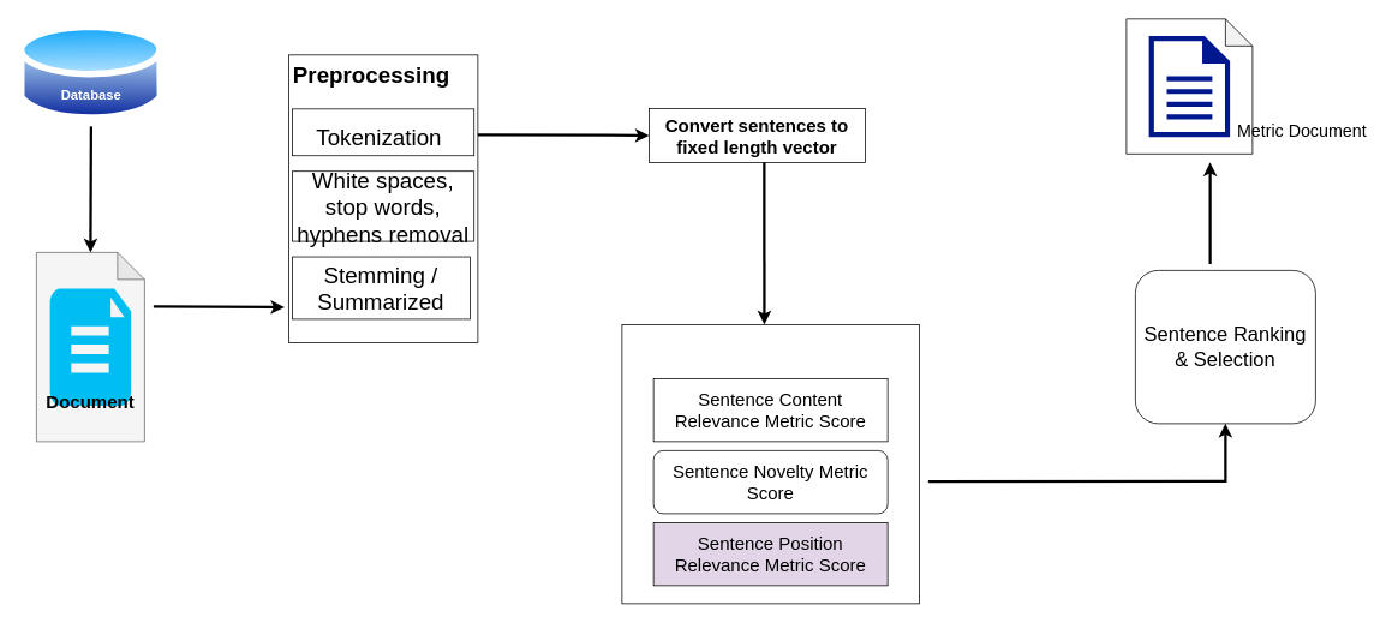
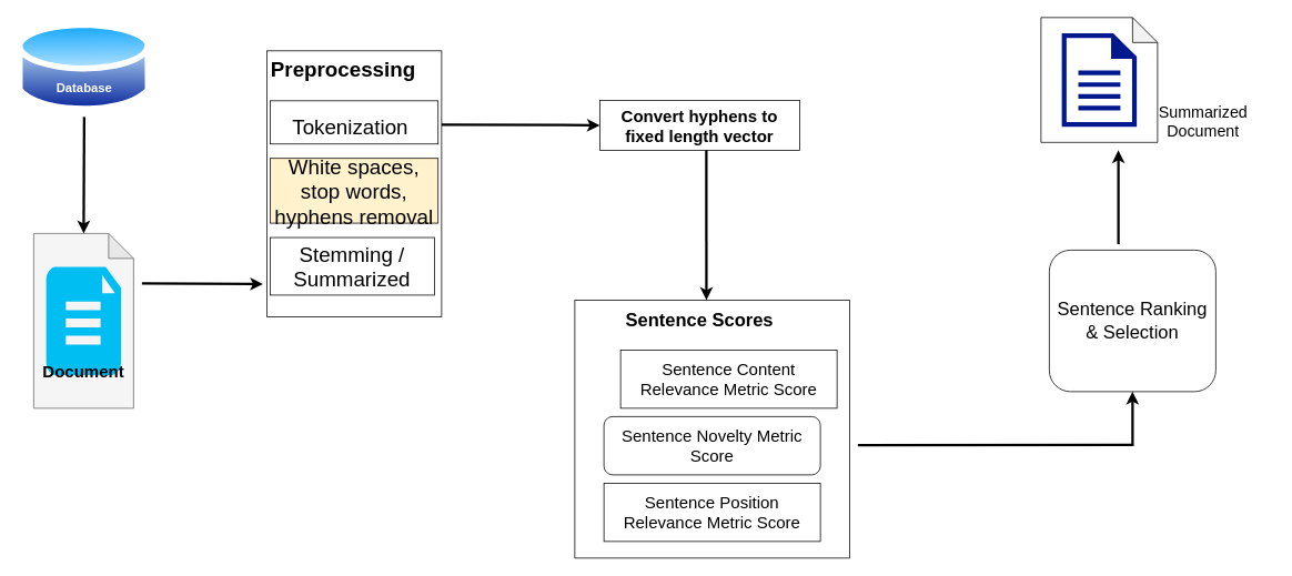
- <mxCell id="31" value="Metric Document" style="text;html=1;strokeColor=none;fillColor=none;align=center;verticalAlign=middle;whiteSpace=wrap;rounded=0;fontSize=19;fontColor=#000000;" vertex="1" parent="27"><mxGeometry x="110" y="110" width="170" height="30" as="geometry" /></mxCell>
+ <mxCell id="31" value="Summarized Document" style="text;html=1;strokeColor=none;fillColor=none;align=center;verticalAlign=middle;whiteSpace=wrap;rounded=0;fontSize=19;fontColor=#000000;" vertex="1" parent="27"><mxGeometry x="110" y="110" width="170" height="30" as="geometry" /></mxCell>
- <mxCell id="20" value="&lt;font style=&quot;font-size: 20px&quot;&gt;&lt;b&gt;Convert sentences to fixed length vector&lt;/b&gt;&lt;/font&gt;" style="rounded=0;whiteSpace=wrap;html=1;" vertex="1" parent="1"><mxGeometry x="720" y="120" width="240" height="60" as="geometry" /></mxCell>
+ <mxCell id="20" value="&lt;font style=&quot;font-size: 20px&quot;&gt;&lt;b&gt;Convert hyphens to fixed length vector&lt;/b&gt;&lt;/font&gt;" style="rounded=0;whiteSpace=wrap;html=1;" vertex="1" parent="1"><mxGeometry x="720" y="120" width="240" height="60" as="geometry" /></mxCell>
- <mxCell id="18" value="White spaces, stop words, hyphens removal" style="rounded=0;whiteSpace=wrap;html=1;fontSize=25;fontColor=#000000;" vertex="1" parent="10"><mxGeometry x="4.2" y="129.178" width="201.6" height="77.818" as="geometry" /></mxCell>
+ <mxCell id="18" value="White spaces, stop words, hyphens removal" style="rounded=0;whiteSpace=wrap;html=1;fontSize=25;fontColor=#000000;fillColor=#fff2cc;" vertex="1" parent="10"><mxGeometry x="4.2" y="129.178" width="201.6" height="77.818" as="geometry" /></mxCell>
+ <mxCell id="25" value="&lt;b&gt;&lt;font style=&quot;font-size: 22px&quot;&gt;Sentence Scores&lt;/font&gt;&lt;/b&gt;" style="text;html=1;strokeColor=none;fillColor=none;align=center;verticalAlign=middle;whiteSpace=wrap;rounded=0;fontSize=20;" vertex="1" parent="1"><mxGeometry x="740" y="370" width="200" height="30" as="geometry" /></mxCell>
- <mxCell id="22" value="Sentence Content Relevance Metric Score" style="rounded=0;whiteSpace=wrap;html=1;fontSize=20;" vertex="1" parent="1"><mxGeometry x="725" y="420" width="260" height="70" as="geometry" /></mxCell>
+ <mxCell id="22" value="Sentence Content Relevance Metric Score" style="rounded=0;whiteSpace=wrap;html=1;fontSize=20;" vertex="1" parent="1"><mxGeometry x="745" y="420" width="260" height="70" as="geometry" /></mxCell>
- <mxCell id="24" value="Sentence Position Relevance Metric Score" style="rounded=0;whiteSpace=wrap;html=1;fontSize=20;fillColor=#e1d5e7;" vertex="1" parent="1"><mxGeometry x="725" y="580" width="260" height="70" as="geometry" /></mxCell>
+ <mxCell id="24" value="Sentence Position Relevance Metric Score" style="rounded=0;whiteSpace=wrap;html=1;fontSize=20;" vertex="1" parent="1"><mxGeometry x="725" y="580" width="260" height="70" as="geometry" /></mxCell>
